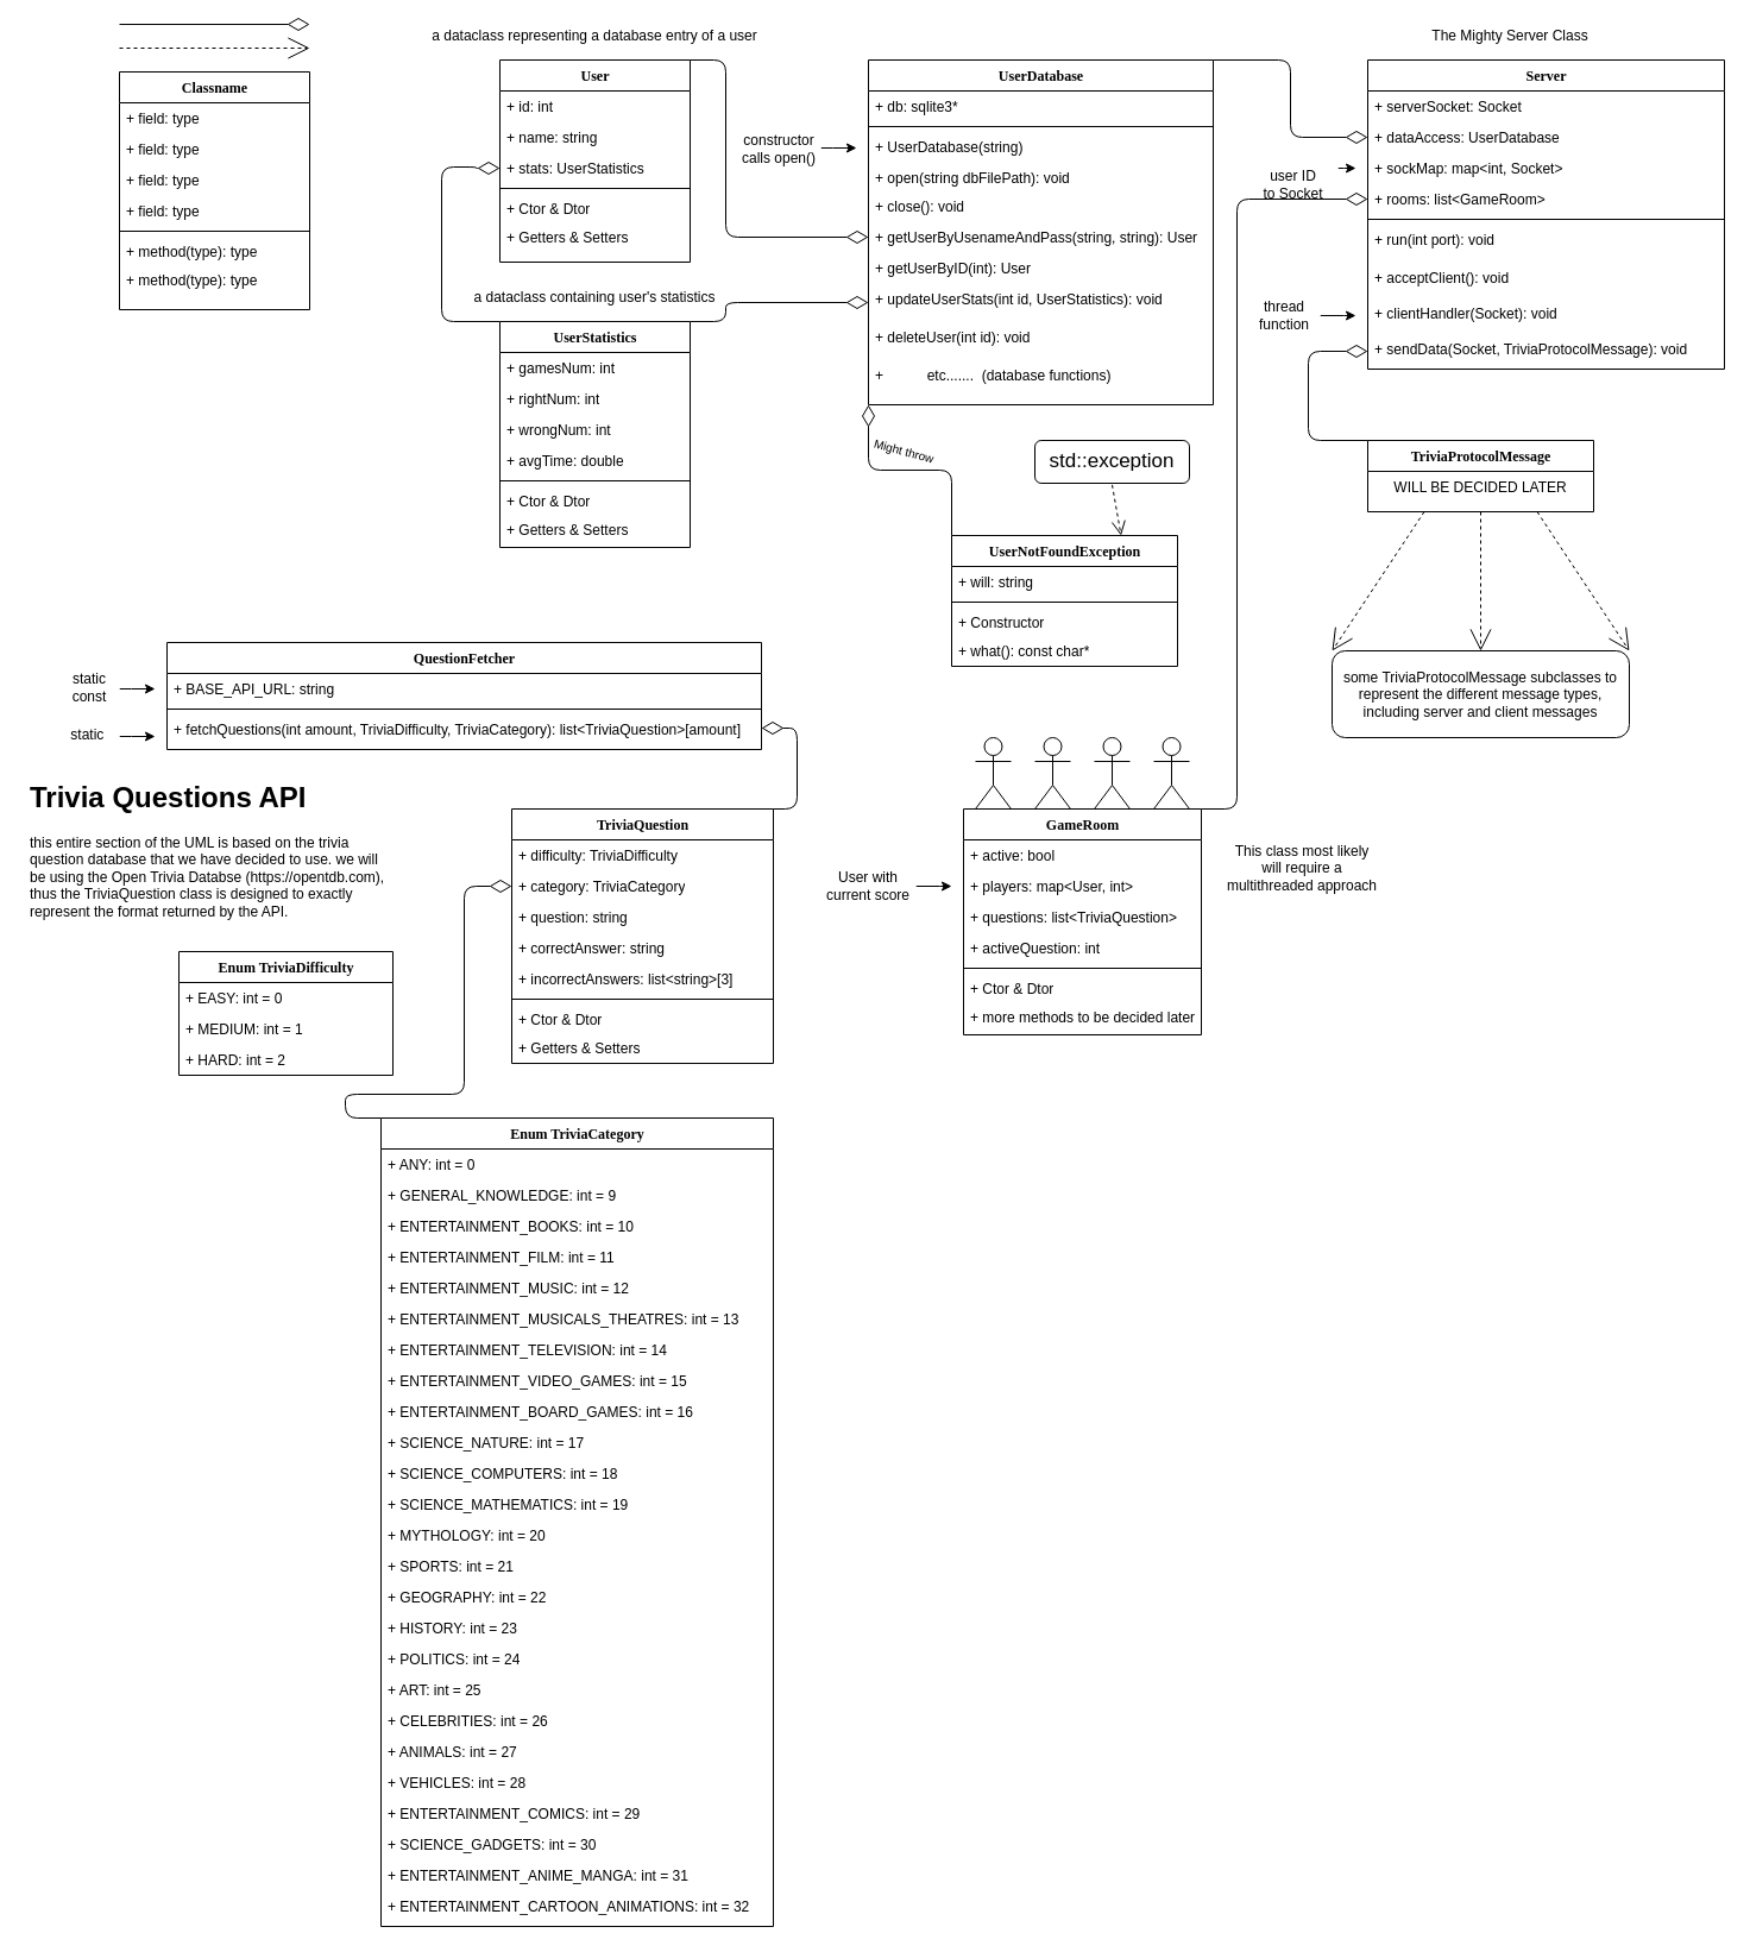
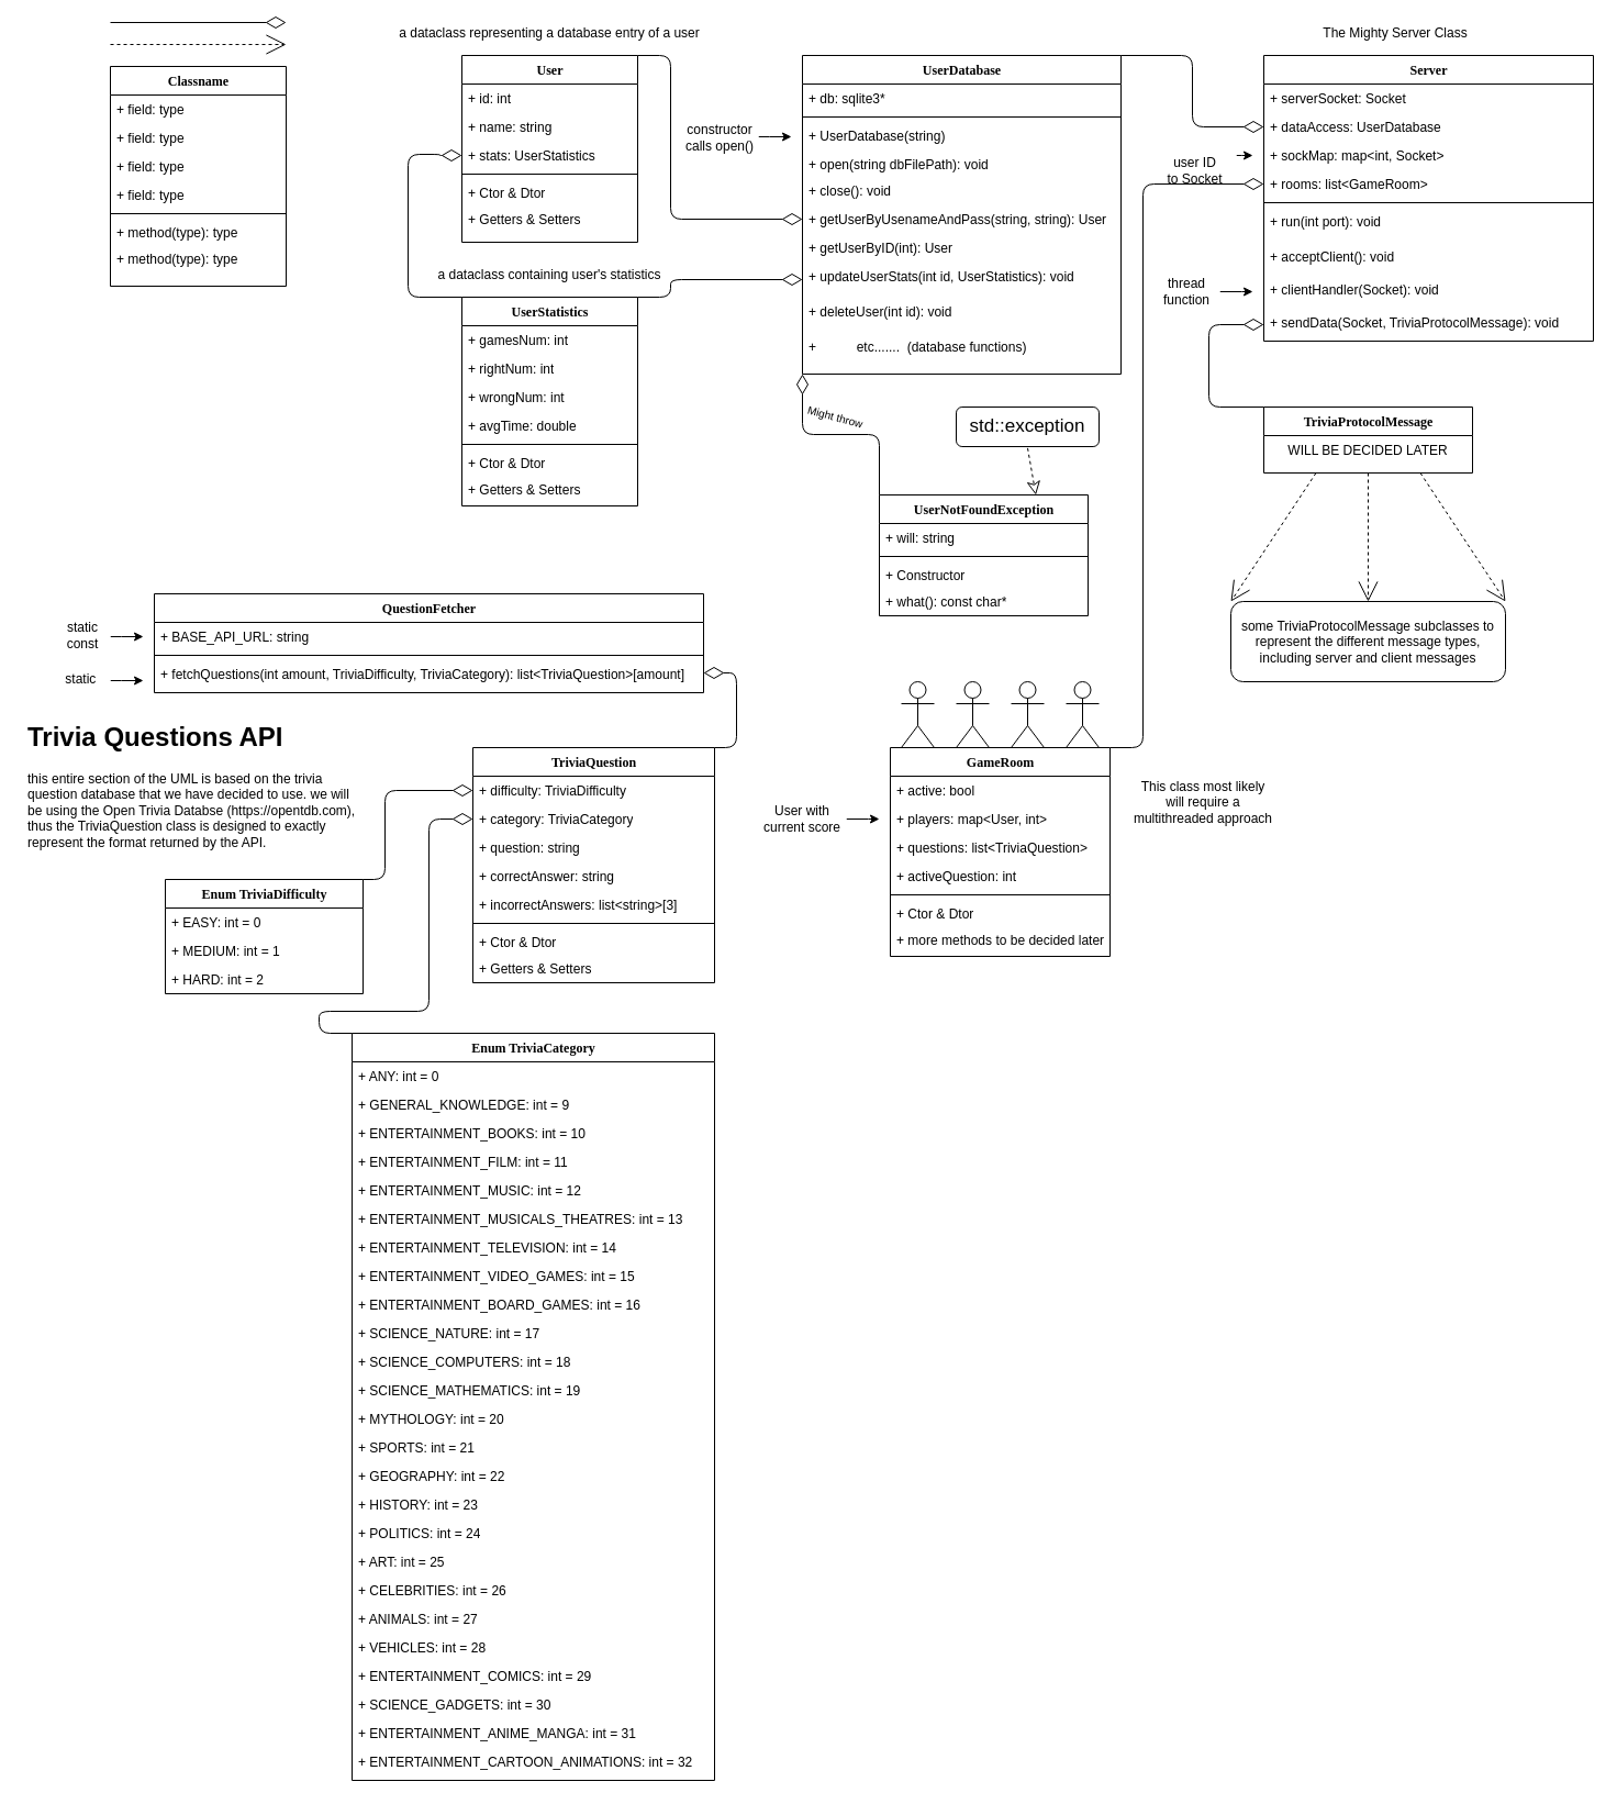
- <mxCell id="113" style="html=1;labelBackgroundColor=none;startFill=0;startSize=8;endArrow=open;endFill=0;endSize=10;fontFamily=Verdana;fontSize=12;dashed=1;rounded=1;entryX=0.75;entryY=0;entryDx=0;entryDy=0;exitX=0.5;exitY=1.039;exitDx=0;exitDy=0;exitPerimeter=0;" edge="1" parent="1" source="112" target="107"><mxGeometry relative="1" as="geometry"><mxPoint x="1020" y="320" as="sourcePoint" /><mxPoint x="1230" y="390" as="targetPoint" /></mxGeometry></mxCell>
+ <mxCell id="113" style="html=1;labelBackgroundColor=none;startFill=0;startSize=8;endArrow=classic;endFill=0;endSize=10;fontFamily=Verdana;fontSize=12;dashed=1;rounded=1;entryX=0.75;entryY=0;entryDx=0;entryDy=0;exitX=0.5;exitY=1.039;exitDx=0;exitDy=0;exitPerimeter=0;" edge="1" parent="1" source="112" target="107"><mxGeometry relative="1" as="geometry"><mxPoint x="1020" y="320" as="sourcePoint" /><mxPoint x="1230" y="390" as="targetPoint" /></mxGeometry></mxCell>
+ <mxCell id="65" style="edgeStyle=orthogonalEdgeStyle;html=1;labelBackgroundColor=none;startFill=0;startSize=8;endArrow=diamondThin;endFill=0;endSize=16;fontFamily=Verdana;fontSize=12;elbow=vertical;exitX=1;exitY=0;exitDx=0;exitDy=0;entryX=0;entryY=0.5;entryDx=0;entryDy=0;" edge="1" parent="1" source="61" target="41"><mxGeometry relative="1" as="geometry"><mxPoint x="250" y="729.443" as="sourcePoint" /><mxPoint x="410" y="729.44" as="targetPoint" /><Array as="points"><mxPoint x="350" y="800" /><mxPoint x="350" y="719" /></Array></mxGeometry></mxCell>
